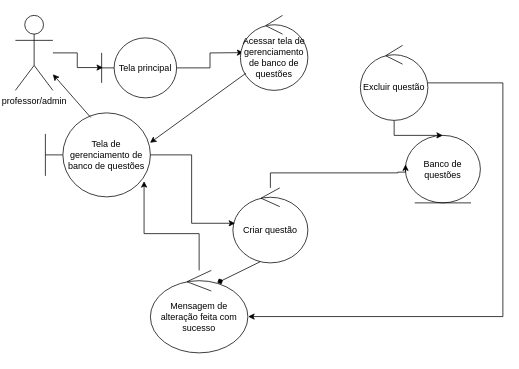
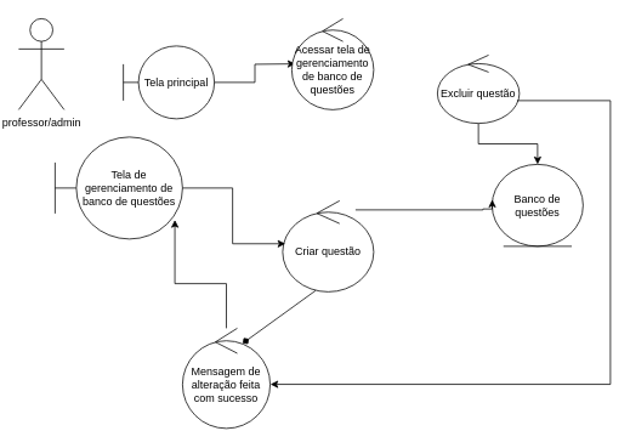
- <mxCell id="5" style="edgeStyle=orthogonalEdgeStyle;rounded=0;orthogonalLoop=1;jettySize=auto;html=1;entryX=0.018;entryY=0.495;entryDx=0;entryDy=0;entryPerimeter=0;" parent="1" source="2" target="3" edge="1"><mxGeometry relative="1" as="geometry" /></mxCell>
- <mxCell id="18" value="Excluir questão" style="ellipse;shape=umlControl;whiteSpace=wrap;html=1;" vertex="1" parent="1"><mxGeometry x="480" y="60" width="90" height="100" as="geometry" /></mxCell>
+ <mxCell id="18" value="Excluir questão" style="ellipse;shape=umlControl;whiteSpace=wrap;html=1;" vertex="1" parent="1"><mxGeometry x="480" y="60" width="90" height="75" as="geometry" /></mxCell>
- <mxCell id="9" value="" style="endArrow=classic;html=1;rounded=0;exitX=0.432;exitY=0.055;exitDx=0;exitDy=0;exitPerimeter=0;" parent="1" source="7" target="2" edge="1"><mxGeometry width="50" height="50" relative="1" as="geometry"><mxPoint x="70" y="230" as="sourcePoint" /><mxPoint y="180" as="targetPoint" x="120" /></mxGeometry></mxCell>
- <mxCell id="8" value="" style="endArrow=classic;html=1;rounded=0;entryX=0.997;entryY=0.356;entryDx=0;entryDy=0;entryPerimeter=0;" parent="1" source="6" target="7" edge="1"><mxGeometry width="50" height="50" relative="1" as="geometry"><mxPoint x="400" y="240" as="sourcePoint" /><mxPoint x="450" y="190" as="targetPoint" /></mxGeometry></mxCell>
- <mxCell id="10" value="Criar questão" style="ellipse;shape=umlControl;whiteSpace=wrap;html=1;" parent="1" vertex="1"><mxGeometry x="310" y="250" width="100" height="100" as="geometry" /></mxCell>
+ <mxCell id="10" value="Criar questão" style="ellipse;shape=umlControl;whiteSpace=wrap;html=1;" parent="1" vertex="1"><mxGeometry x="310" y="220" width="100" height="100" as="geometry" /></mxCell>
- <mxCell id="14" value="Mensagem de alteração feita com sucesso" style="ellipse;shape=umlControl;whiteSpace=wrap;html=1;" parent="1" vertex="1"><mxGeometry x="200" y="360" width="130" height="110" as="geometry" /></mxCell>
+ <mxCell id="14" value="Mensagem de alteração feita com sucesso" style="ellipse;shape=umlControl;whiteSpace=wrap;html=1;" parent="1" vertex="1"><mxGeometry x="200" y="360" width="96.25" height="110" as="geometry" /></mxCell>
